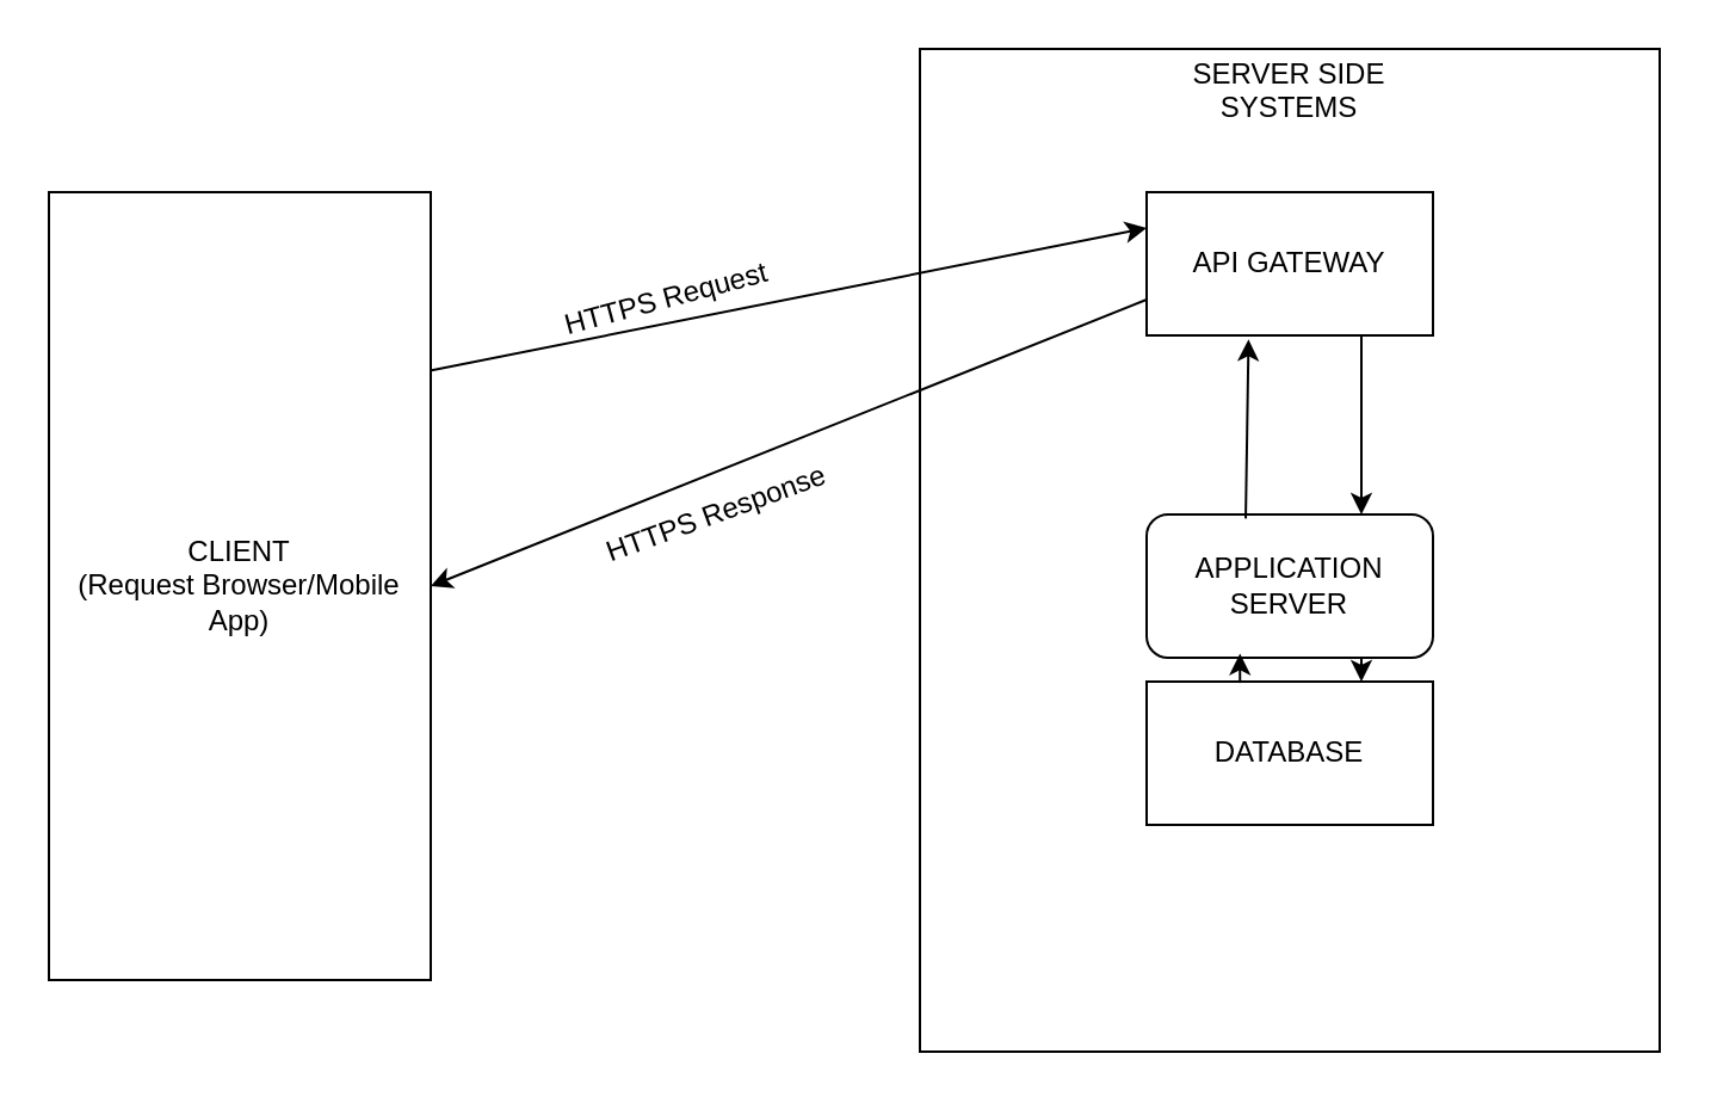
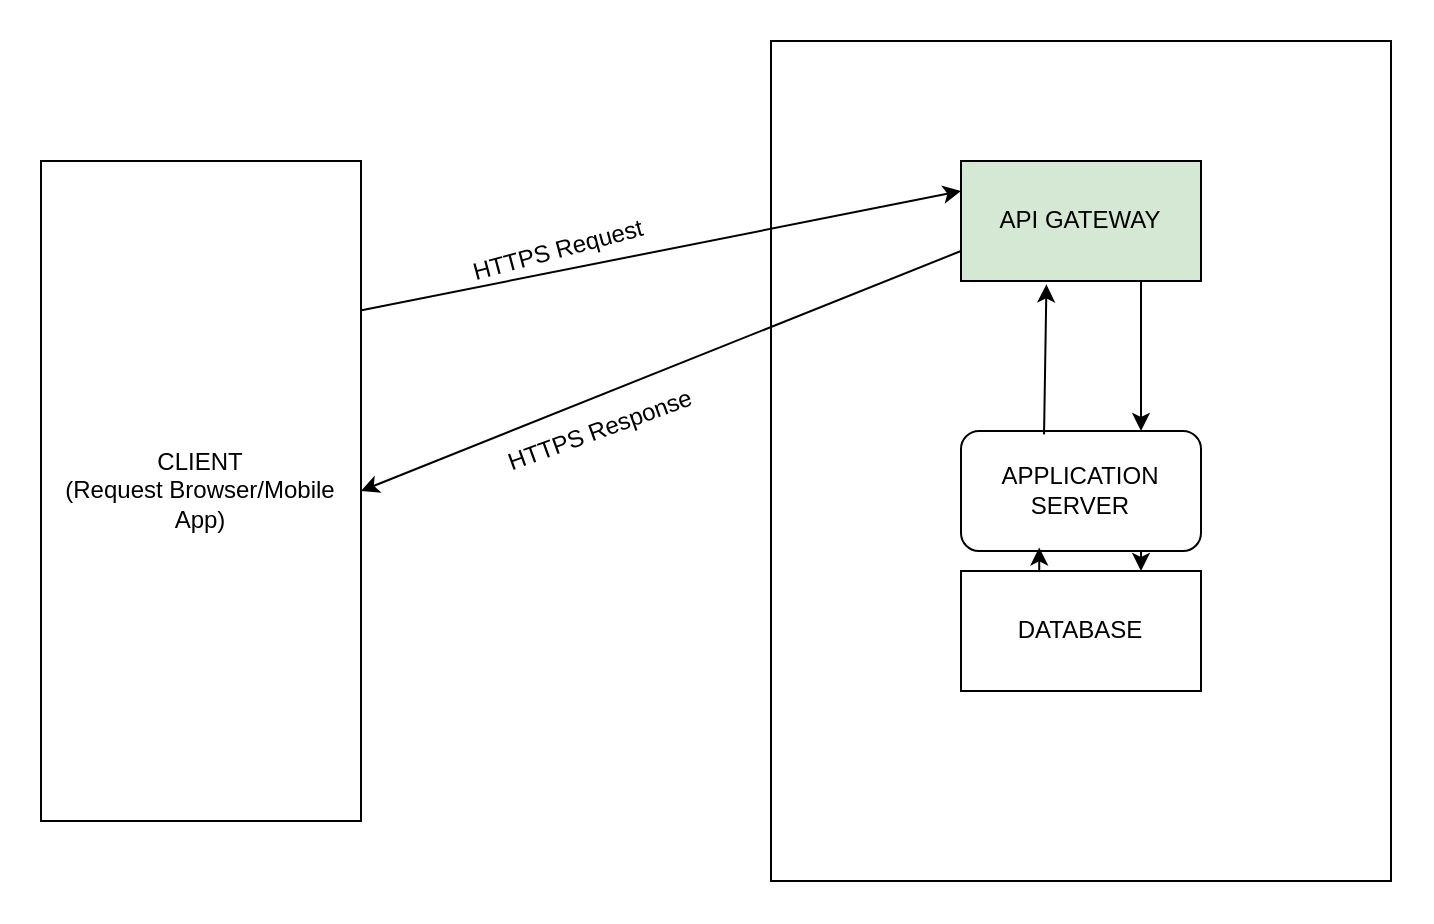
- <mxCell id="13" value="SERVER SIDE SYSTEMS&lt;div&gt;&lt;br&gt;&lt;/div&gt;" style="text;html=1;whiteSpace=wrap;strokeColor=none;fillColor=none;align=center;verticalAlign=middle;rounded=0;" vertex="1" parent="1"><mxGeometry x="490" y="30" width="100" height="30" as="geometry" /></mxCell>
- <mxCell id="5" value="API GATEWAY" style="rounded=0;whiteSpace=wrap;html=1;" vertex="1" parent="1"><mxGeometry x="480" y="80" width="120" height="60" as="geometry" /></mxCell>
+ <mxCell id="5" value="API GATEWAY" style="rounded=0;whiteSpace=wrap;html=1;fillColor=#d5e8d4;" vertex="1" parent="1"><mxGeometry x="480" y="80" width="120" height="60" as="geometry" /></mxCell>
